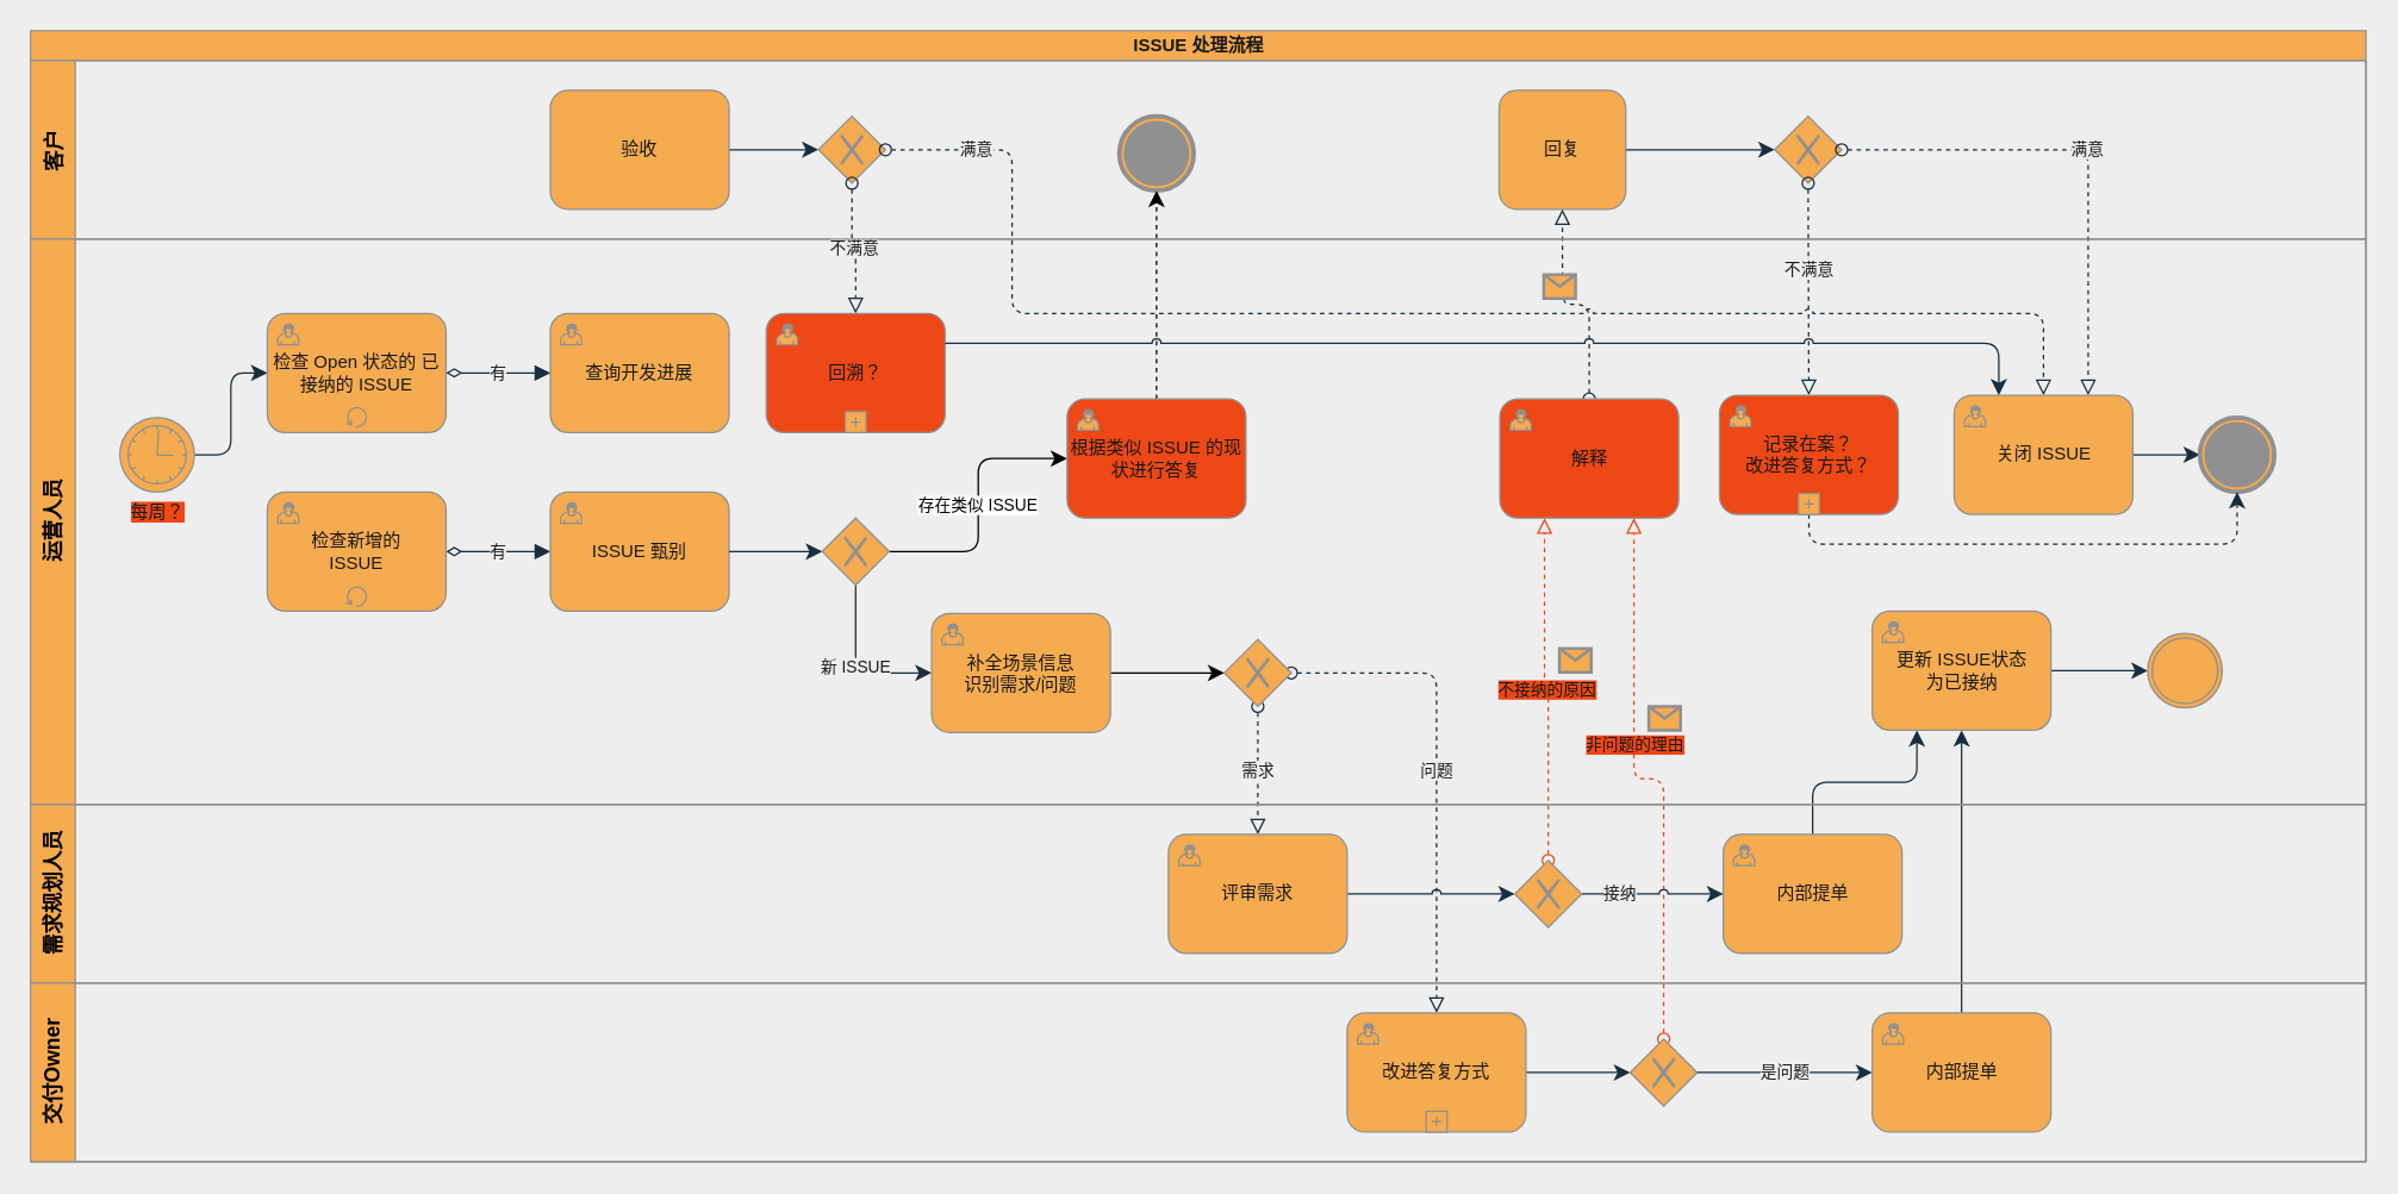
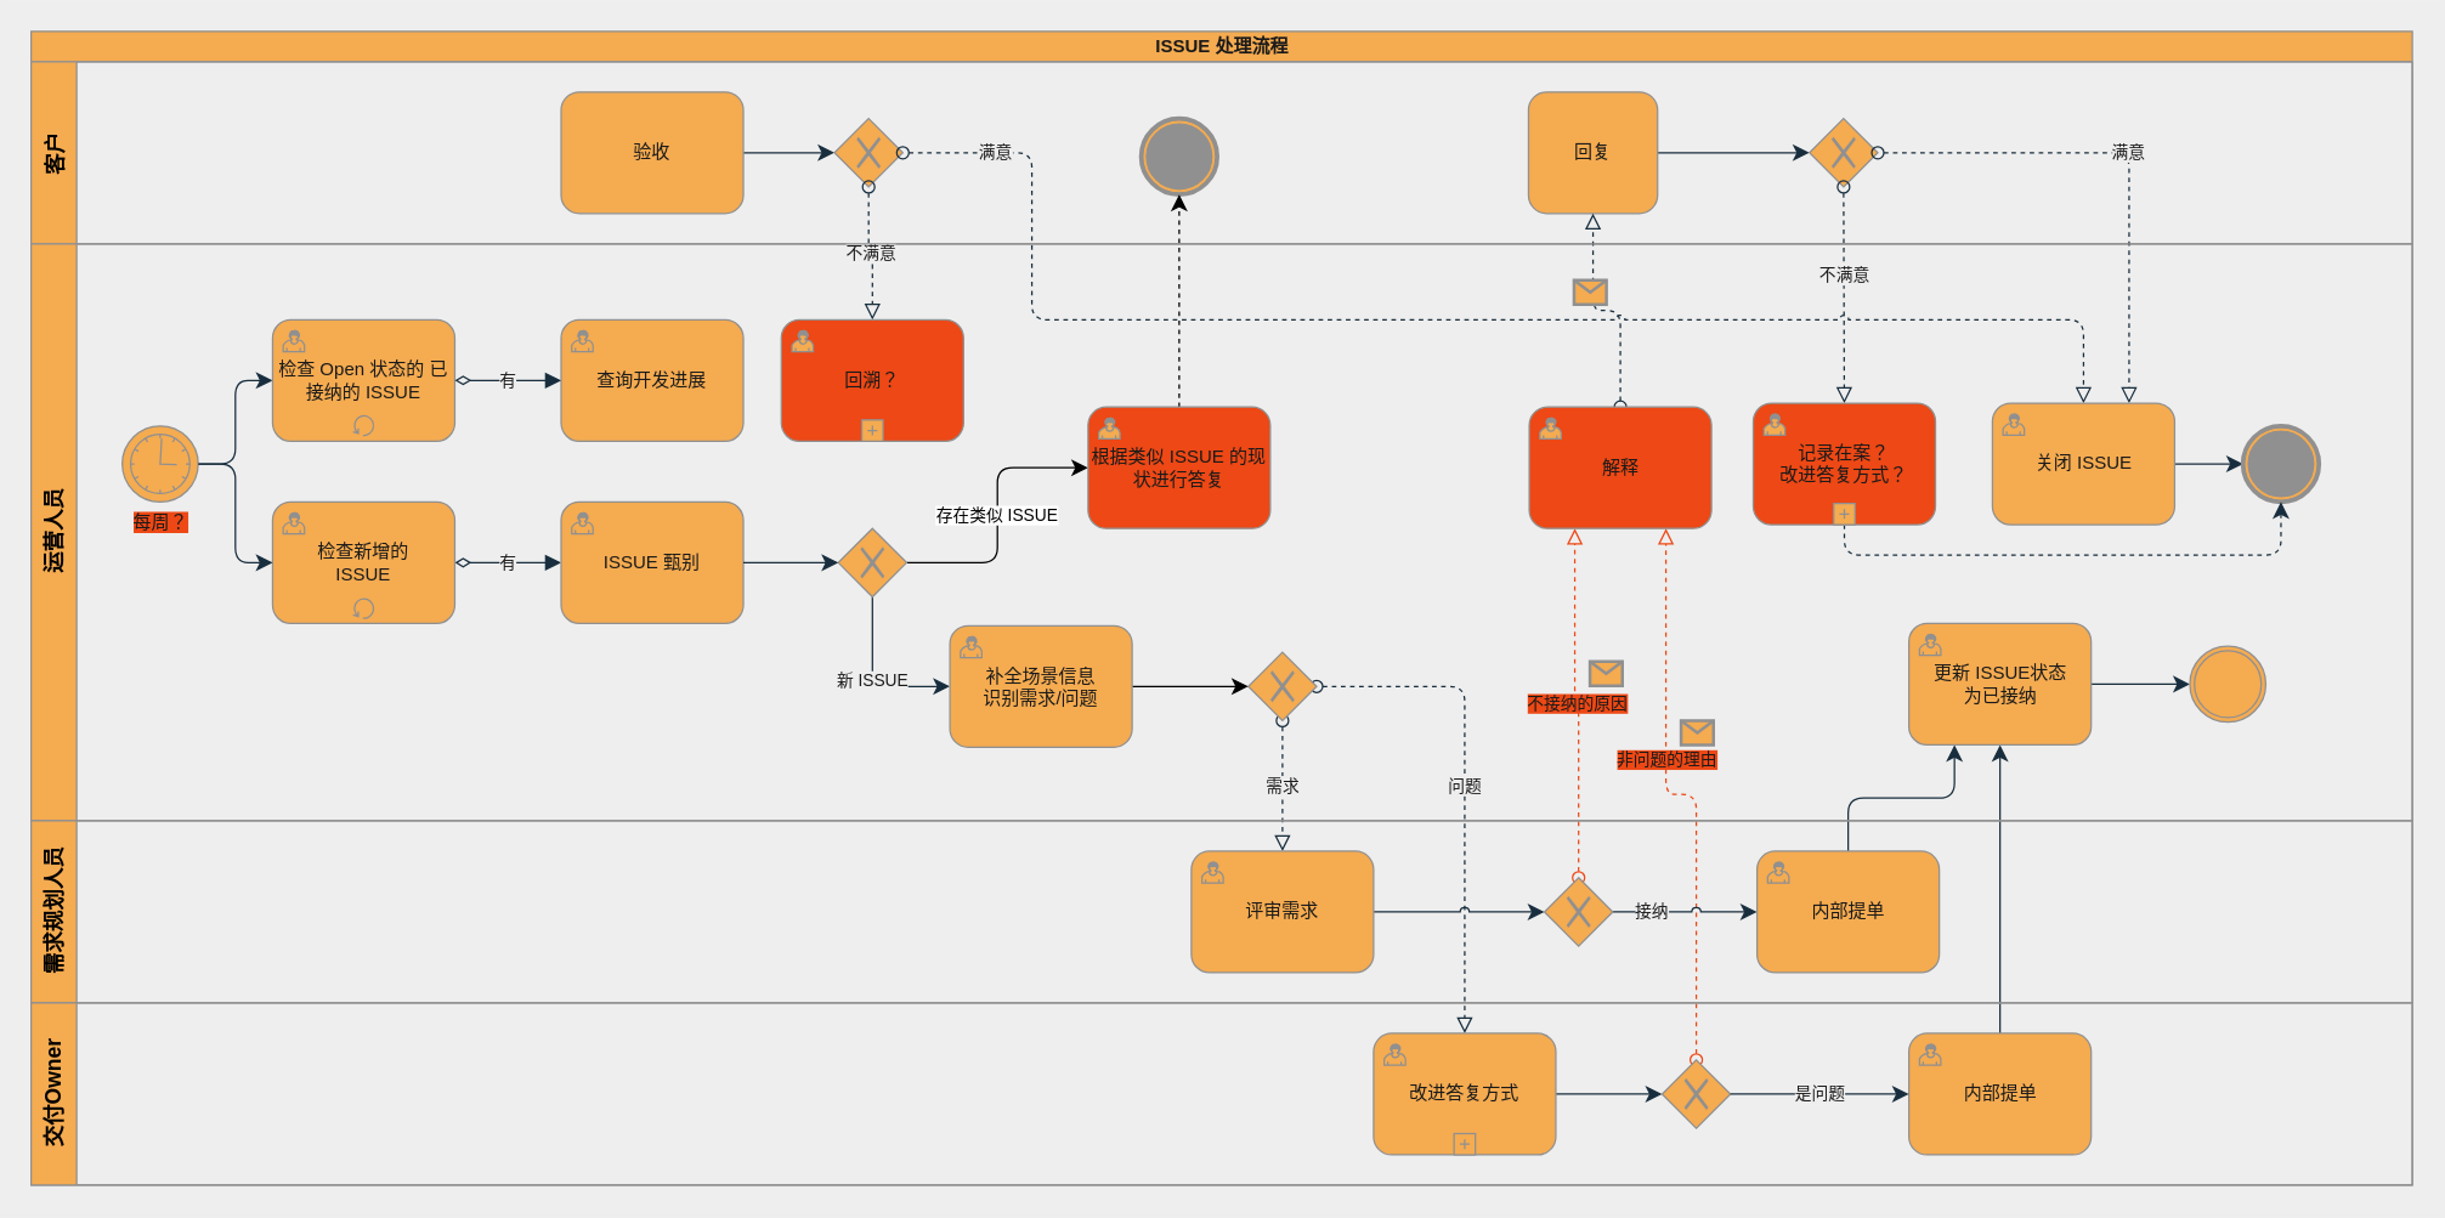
- <mxCell id="60" style="edgeStyle=orthogonalEdgeStyle;rounded=1;jumpStyle=arc;orthogonalLoop=1;jettySize=auto;html=1;startArrow=none;startFill=0;startSize=8;endSize=8;entryX=0.25;entryY=0;entryDx=0;entryDy=0;exitX=1;exitY=0.25;exitDx=0;exitDy=0;labelBackgroundColor=#EEEEEE;strokeColor=#182E3E;fontColor=#1A1A1A;" edge="1" parent="23" source="57" target="37"><mxGeometry relative="1" as="geometry"><mxPoint x="1069" y="100" as="targetPoint" /></mxGeometry></mxCell>
+ <mxCell id="30" value="" style="edgeStyle=orthogonalEdgeStyle;rounded=1;orthogonalLoop=1;jettySize=auto;html=1;endArrow=classic;entryX=0;entryY=0.5;entryDx=0;entryDy=0;jumpStyle=arc;endSize=8;startSize=8;labelBackgroundColor=#EEEEEE;strokeColor=#182E3E;fontColor=#1A1A1A;" edge="1" parent="23" source="25" target="28"><mxGeometry relative="1" as="geometry"><mxPoint x="59" y="1525" as="sourcePoint" /><mxPoint x="149" y="1525" as="targetPoint" /></mxGeometry></mxCell>
